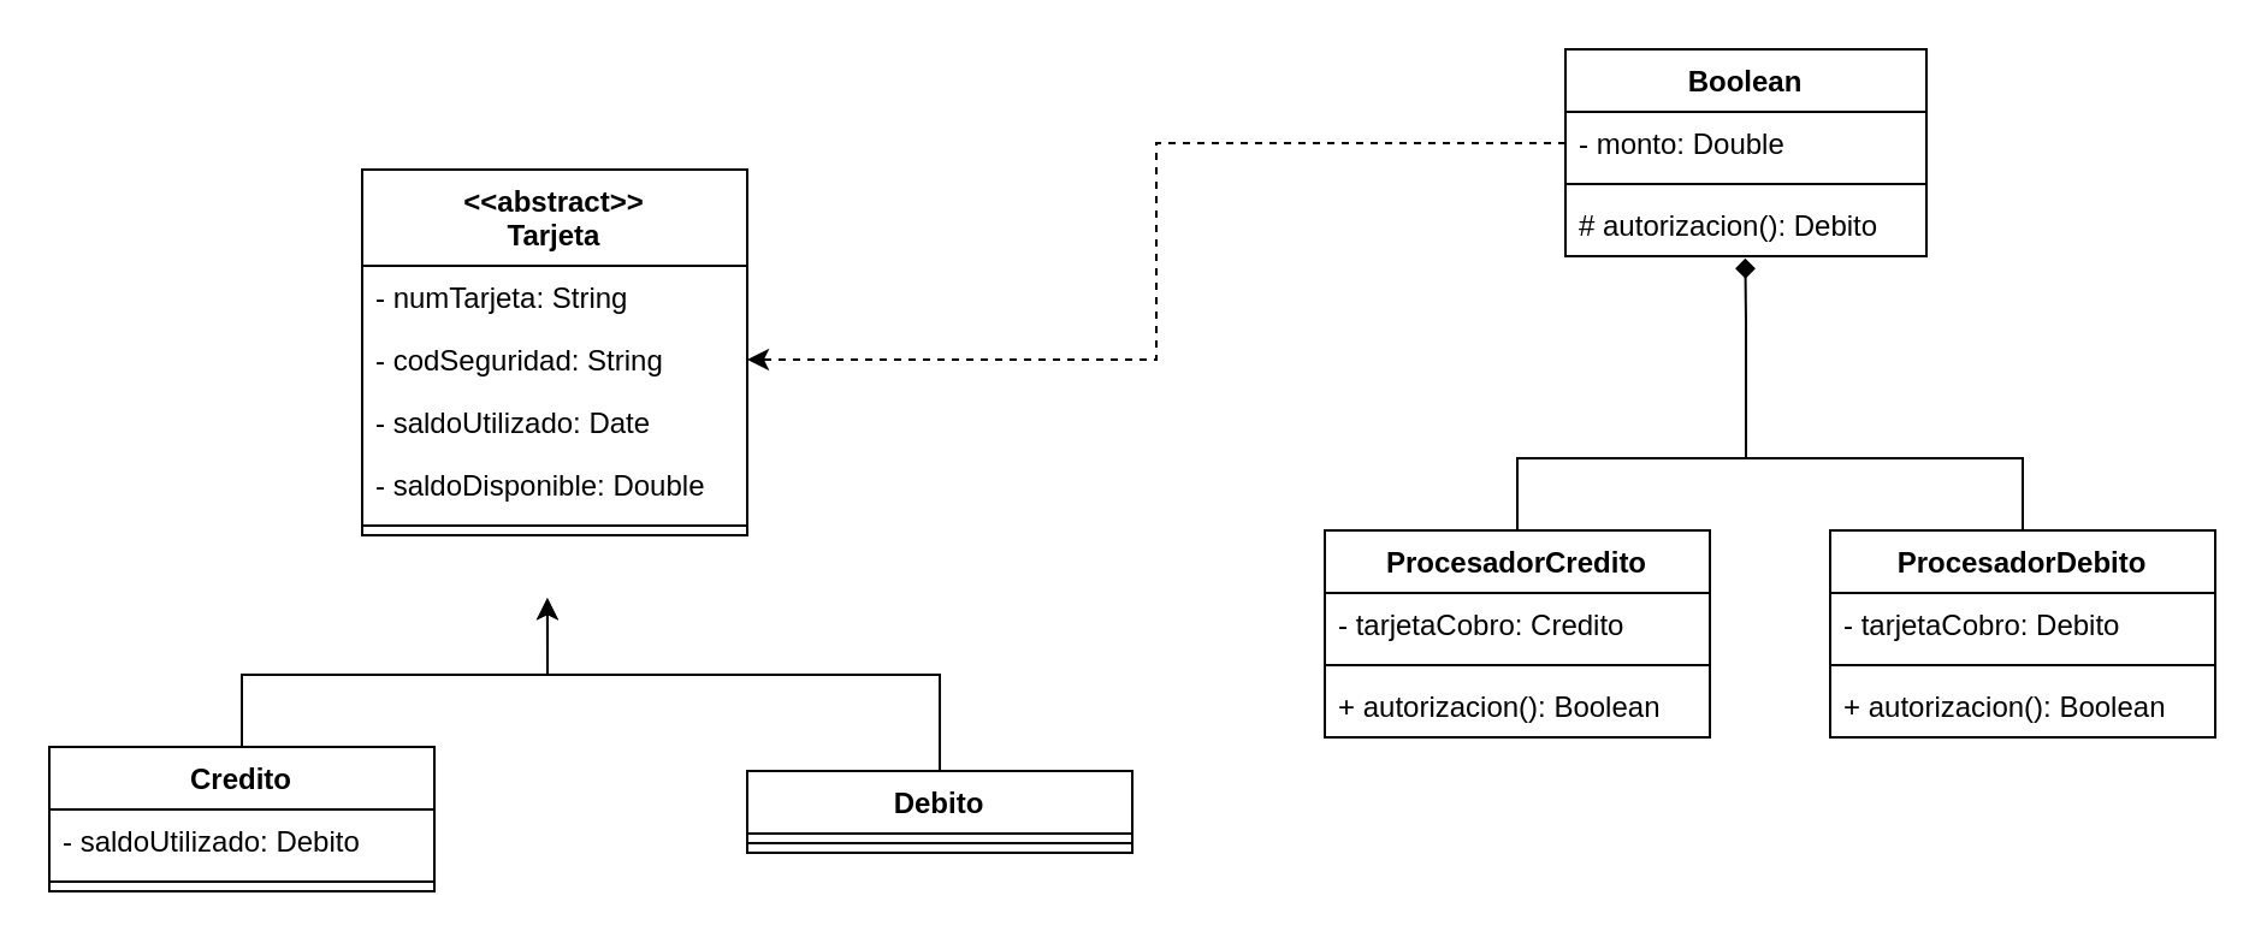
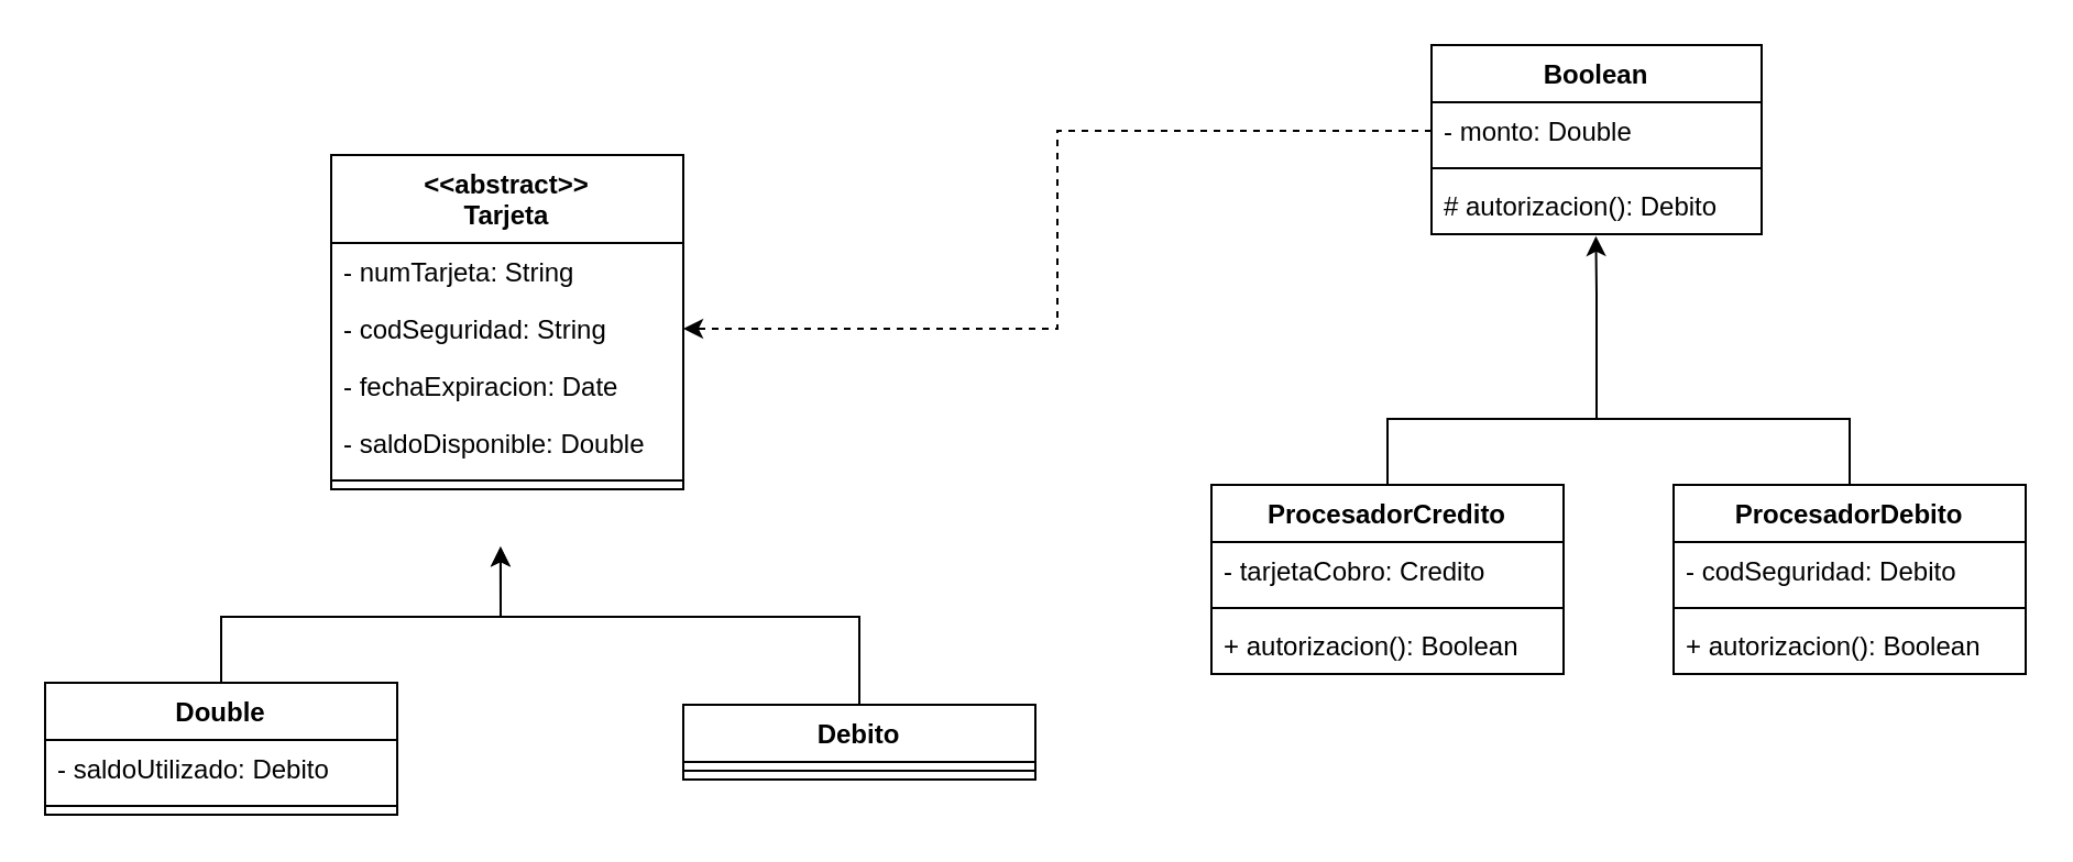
- <mxCell id="19" style="edgeStyle=orthogonalEdgeStyle;rounded=0;orthogonalLoop=1;jettySize=auto;html=1;exitX=0.5;exitY=0;exitDx=0;exitDy=0;entryX=0.498;entryY=1.035;entryDx=0;entryDy=0;entryPerimeter=0;endArrow=diamond;" edge="1" parent="1" source="20" target="18"><mxGeometry relative="1" as="geometry"><mxPoint x="730" y="200" as="targetPoint" /><Array as="points"><mxPoint x="630" y="190" /><mxPoint x="725" y="190" /><mxPoint x="725" y="133" /></Array></mxGeometry></mxCell>
+ <mxCell id="19" style="edgeStyle=orthogonalEdgeStyle;rounded=0;orthogonalLoop=1;jettySize=auto;html=1;exitX=0.5;exitY=0;exitDx=0;exitDy=0;entryX=0.498;entryY=1.035;entryDx=0;entryDy=0;entryPerimeter=0;" edge="1" parent="1" source="20" target="18"><mxGeometry relative="1" as="geometry"><mxPoint x="730" y="200" as="targetPoint" /><Array as="points"><mxPoint x="630" y="190" /><mxPoint x="725" y="190" /><mxPoint x="725" y="133" /></Array></mxGeometry></mxCell>
- <mxCell id="5" value="- saldoUtilizado: Date" style="text;strokeColor=none;fillColor=none;align=left;verticalAlign=top;spacingLeft=4;spacingRight=4;overflow=hidden;rotatable=0;points=[[0,0.5],[1,0.5]];portConstraint=eastwest;" vertex="1" parent="2"><mxGeometry y="92" width="160" height="26" as="geometry" /></mxCell>
+ <mxCell id="5" value="- fechaExpiracion: Date" style="text;strokeColor=none;fillColor=none;align=left;verticalAlign=top;spacingLeft=4;spacingRight=4;overflow=hidden;rotatable=0;points=[[0,0.5],[1,0.5]];portConstraint=eastwest;" vertex="1" parent="2"><mxGeometry y="92" width="160" height="26" as="geometry" /></mxCell>
- <mxCell id="26" value="- tarjetaCobro: Debito" style="text;strokeColor=none;fillColor=none;align=left;verticalAlign=top;spacingLeft=4;spacingRight=4;overflow=hidden;rotatable=0;points=[[0,0.5],[1,0.5]];portConstraint=eastwest;" vertex="1" parent="25"><mxGeometry y="26" width="160" height="26" as="geometry" /></mxCell>
+ <mxCell id="26" value="- codSeguridad: Debito" style="text;strokeColor=none;fillColor=none;align=left;verticalAlign=top;spacingLeft=4;spacingRight=4;overflow=hidden;rotatable=0;points=[[0,0.5],[1,0.5]];portConstraint=eastwest;" vertex="1" parent="25"><mxGeometry y="26" width="160" height="26" as="geometry" /></mxCell>
- <mxCell id="9" value="Credito" style="swimlane;fontStyle=1;align=center;verticalAlign=top;childLayout=stackLayout;horizontal=1;startSize=26;horizontalStack=0;resizeParent=1;resizeParentMax=0;resizeLast=0;collapsible=1;marginBottom=0;" vertex="1" parent="1"><mxGeometry x="20" y="310" width="160" height="60" as="geometry" /></mxCell>
+ <mxCell id="9" value="Double" style="swimlane;fontStyle=1;align=center;verticalAlign=top;childLayout=stackLayout;horizontal=1;startSize=26;horizontalStack=0;resizeParent=1;resizeParentMax=0;resizeLast=0;collapsible=1;marginBottom=0;" vertex="1" parent="1"><mxGeometry x="20" y="310" width="160" height="60" as="geometry" /></mxCell>
